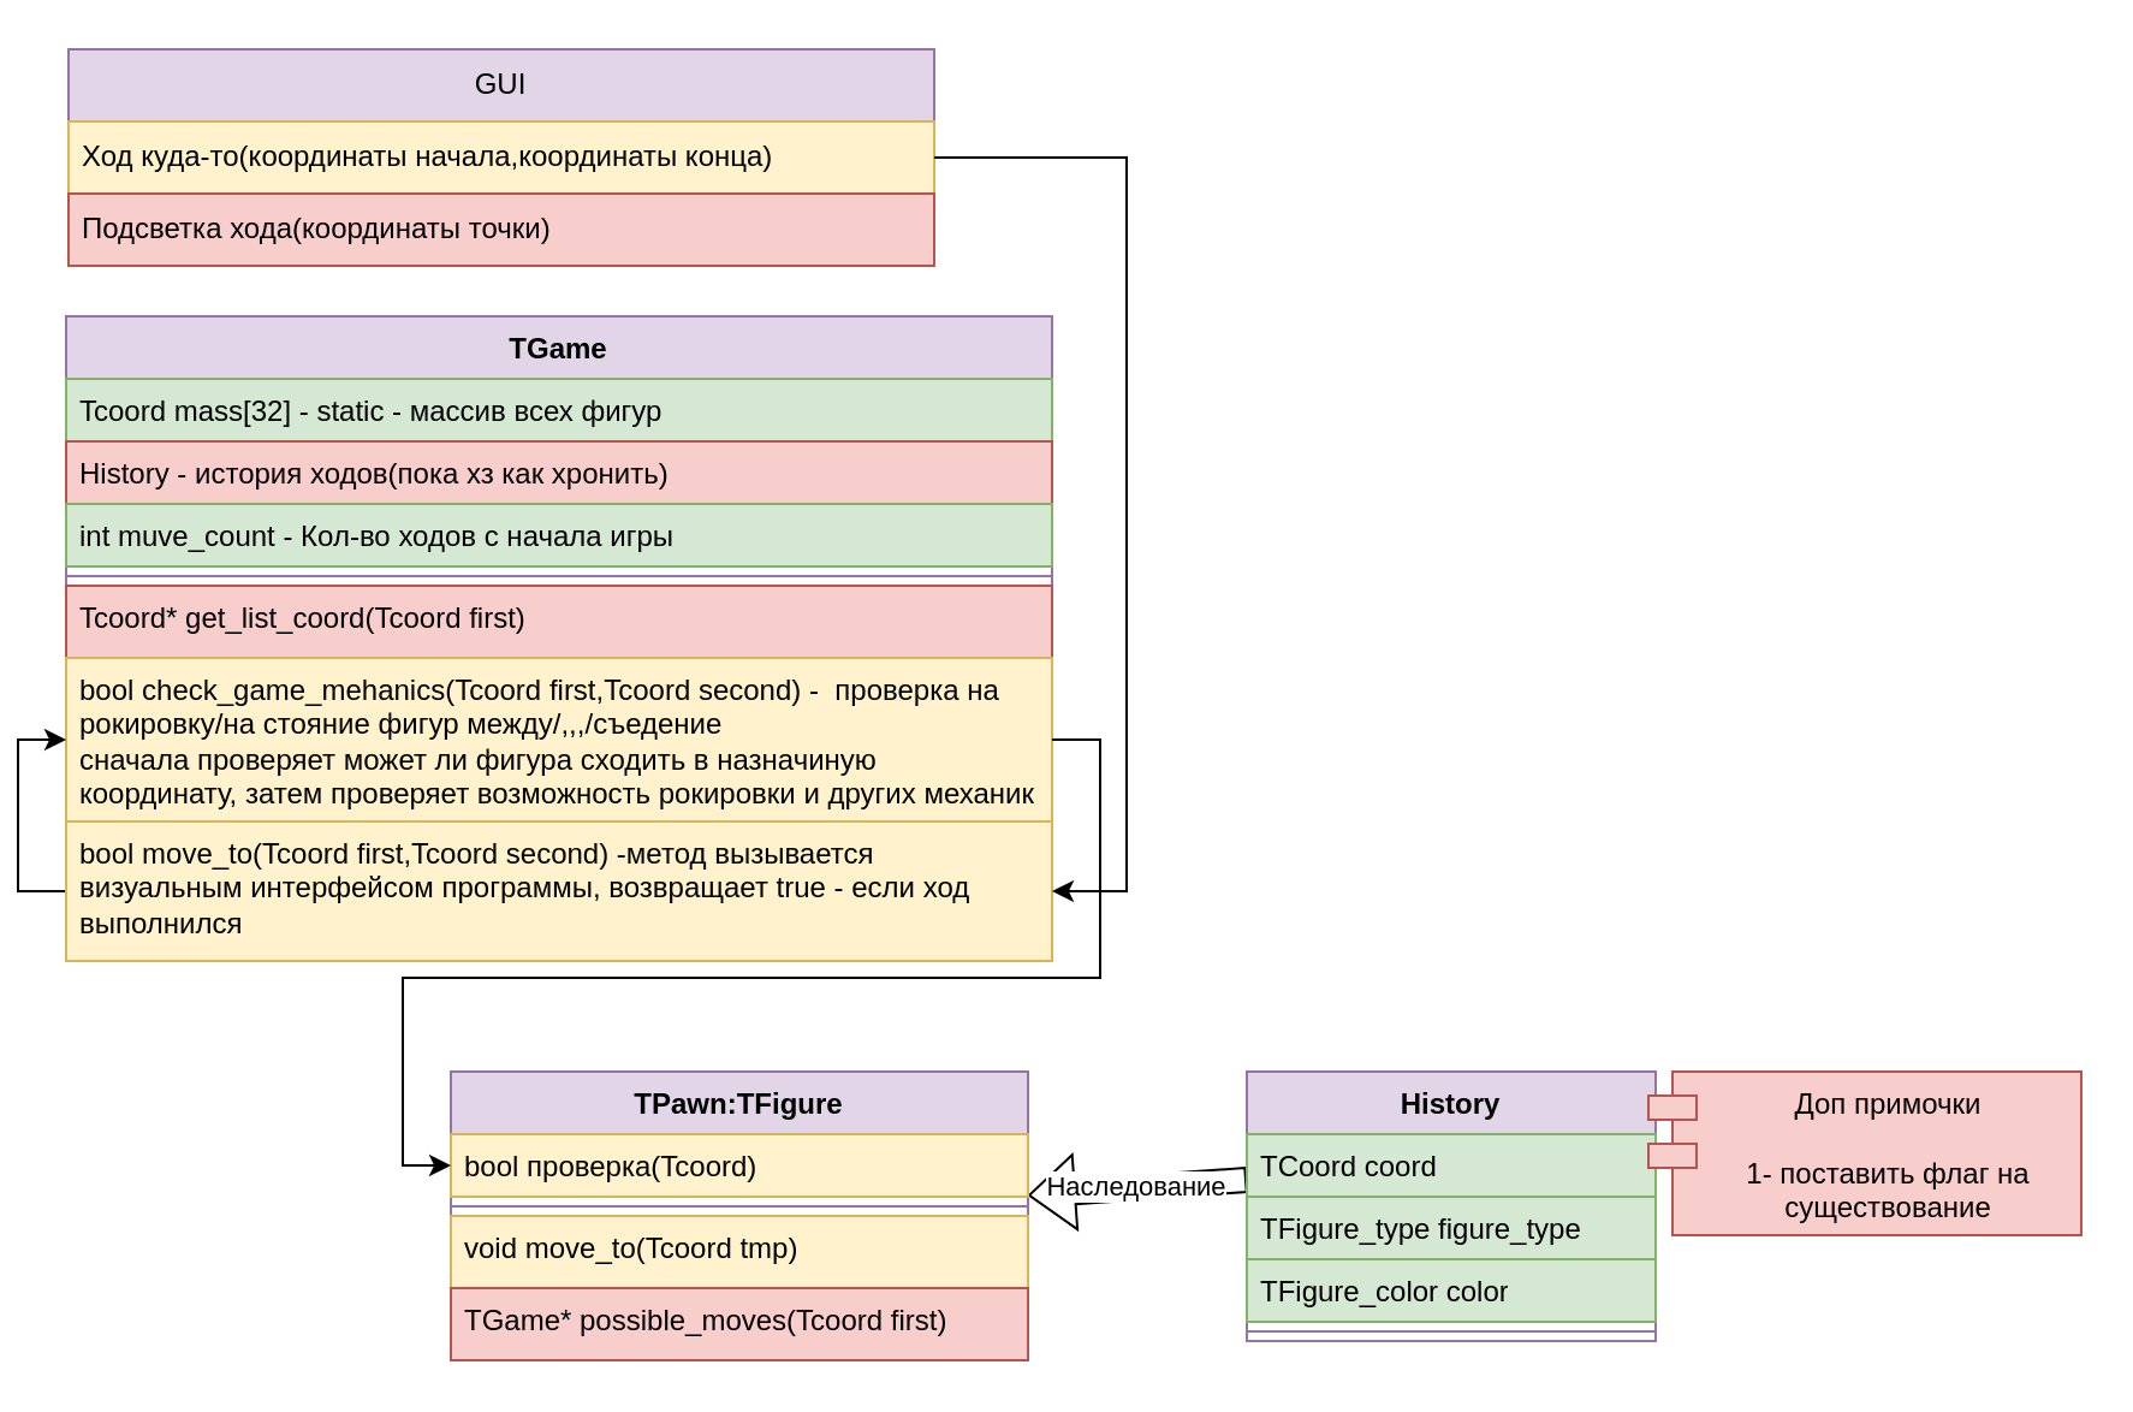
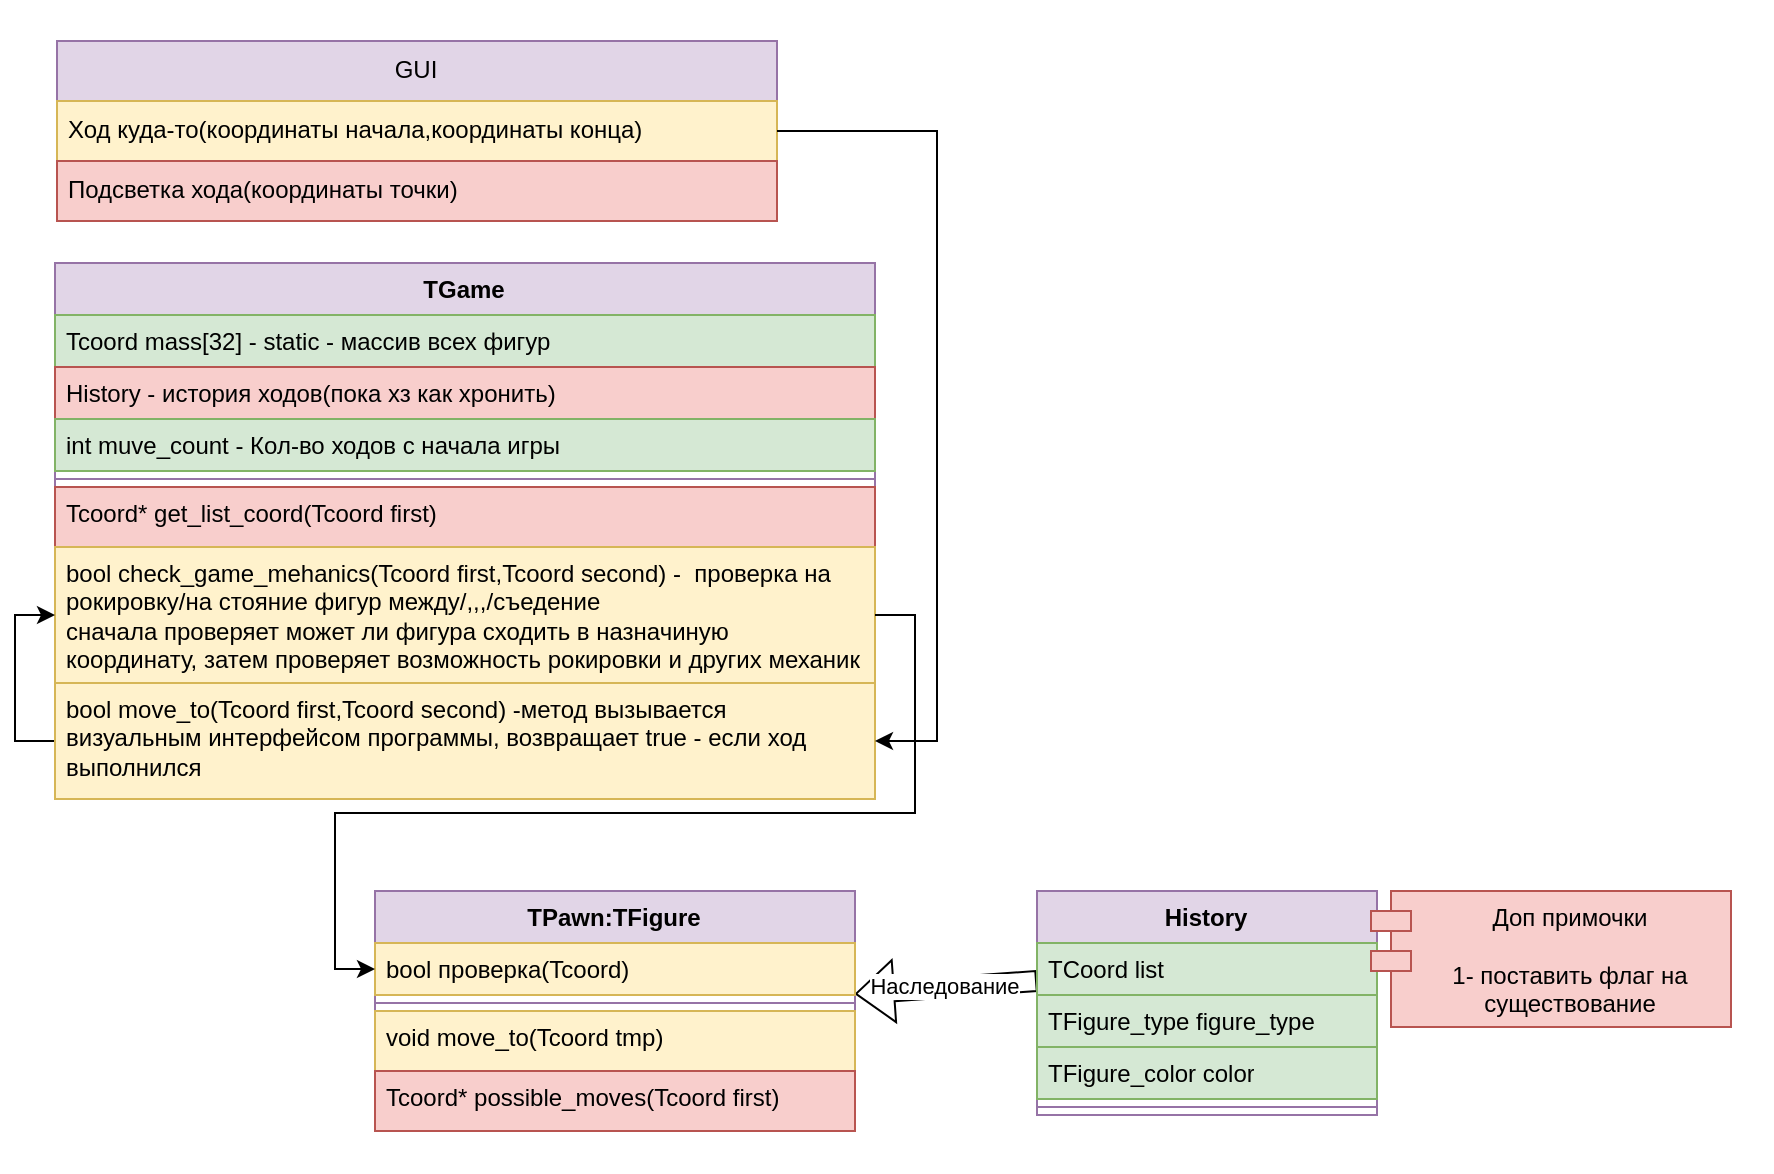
- <mxCell id="17" value="TCoord coord" style="text;strokeColor=#82b366;fillColor=#d5e8d4;align=left;verticalAlign=top;spacingLeft=4;spacingRight=4;overflow=hidden;rotatable=0;points=[[0,0.5],[1,0.5]];portConstraint=eastwest;whiteSpace=wrap;html=1;" parent="15" vertex="1"><mxGeometry y="26" width="170" height="26" as="geometry" /></mxCell>
+ <mxCell id="17" value="TCoord list" style="text;strokeColor=#82b366;fillColor=#d5e8d4;align=left;verticalAlign=top;spacingLeft=4;spacingRight=4;overflow=hidden;rotatable=0;points=[[0,0.5],[1,0.5]];portConstraint=eastwest;whiteSpace=wrap;html=1;" parent="15" vertex="1"><mxGeometry y="26" width="170" height="26" as="geometry" /></mxCell>
- <mxCell id="25" value="TGame* possible_moves(Tcoord first)" style="text;strokeColor=#b85450;fillColor=#f8cecc;align=left;verticalAlign=top;spacingLeft=4;spacingRight=4;overflow=hidden;rotatable=0;points=[[0,0.5],[1,0.5]];portConstraint=eastwest;whiteSpace=wrap;html=1;" parent="21" vertex="1"><mxGeometry y="90" width="240" height="30" as="geometry" /></mxCell>
+ <mxCell id="25" value="Tcoord* possible_moves(Tcoord first)" style="text;strokeColor=#b85450;fillColor=#f8cecc;align=left;verticalAlign=top;spacingLeft=4;spacingRight=4;overflow=hidden;rotatable=0;points=[[0,0.5],[1,0.5]];portConstraint=eastwest;whiteSpace=wrap;html=1;" parent="21" vertex="1"><mxGeometry y="90" width="240" height="30" as="geometry" /></mxCell>
